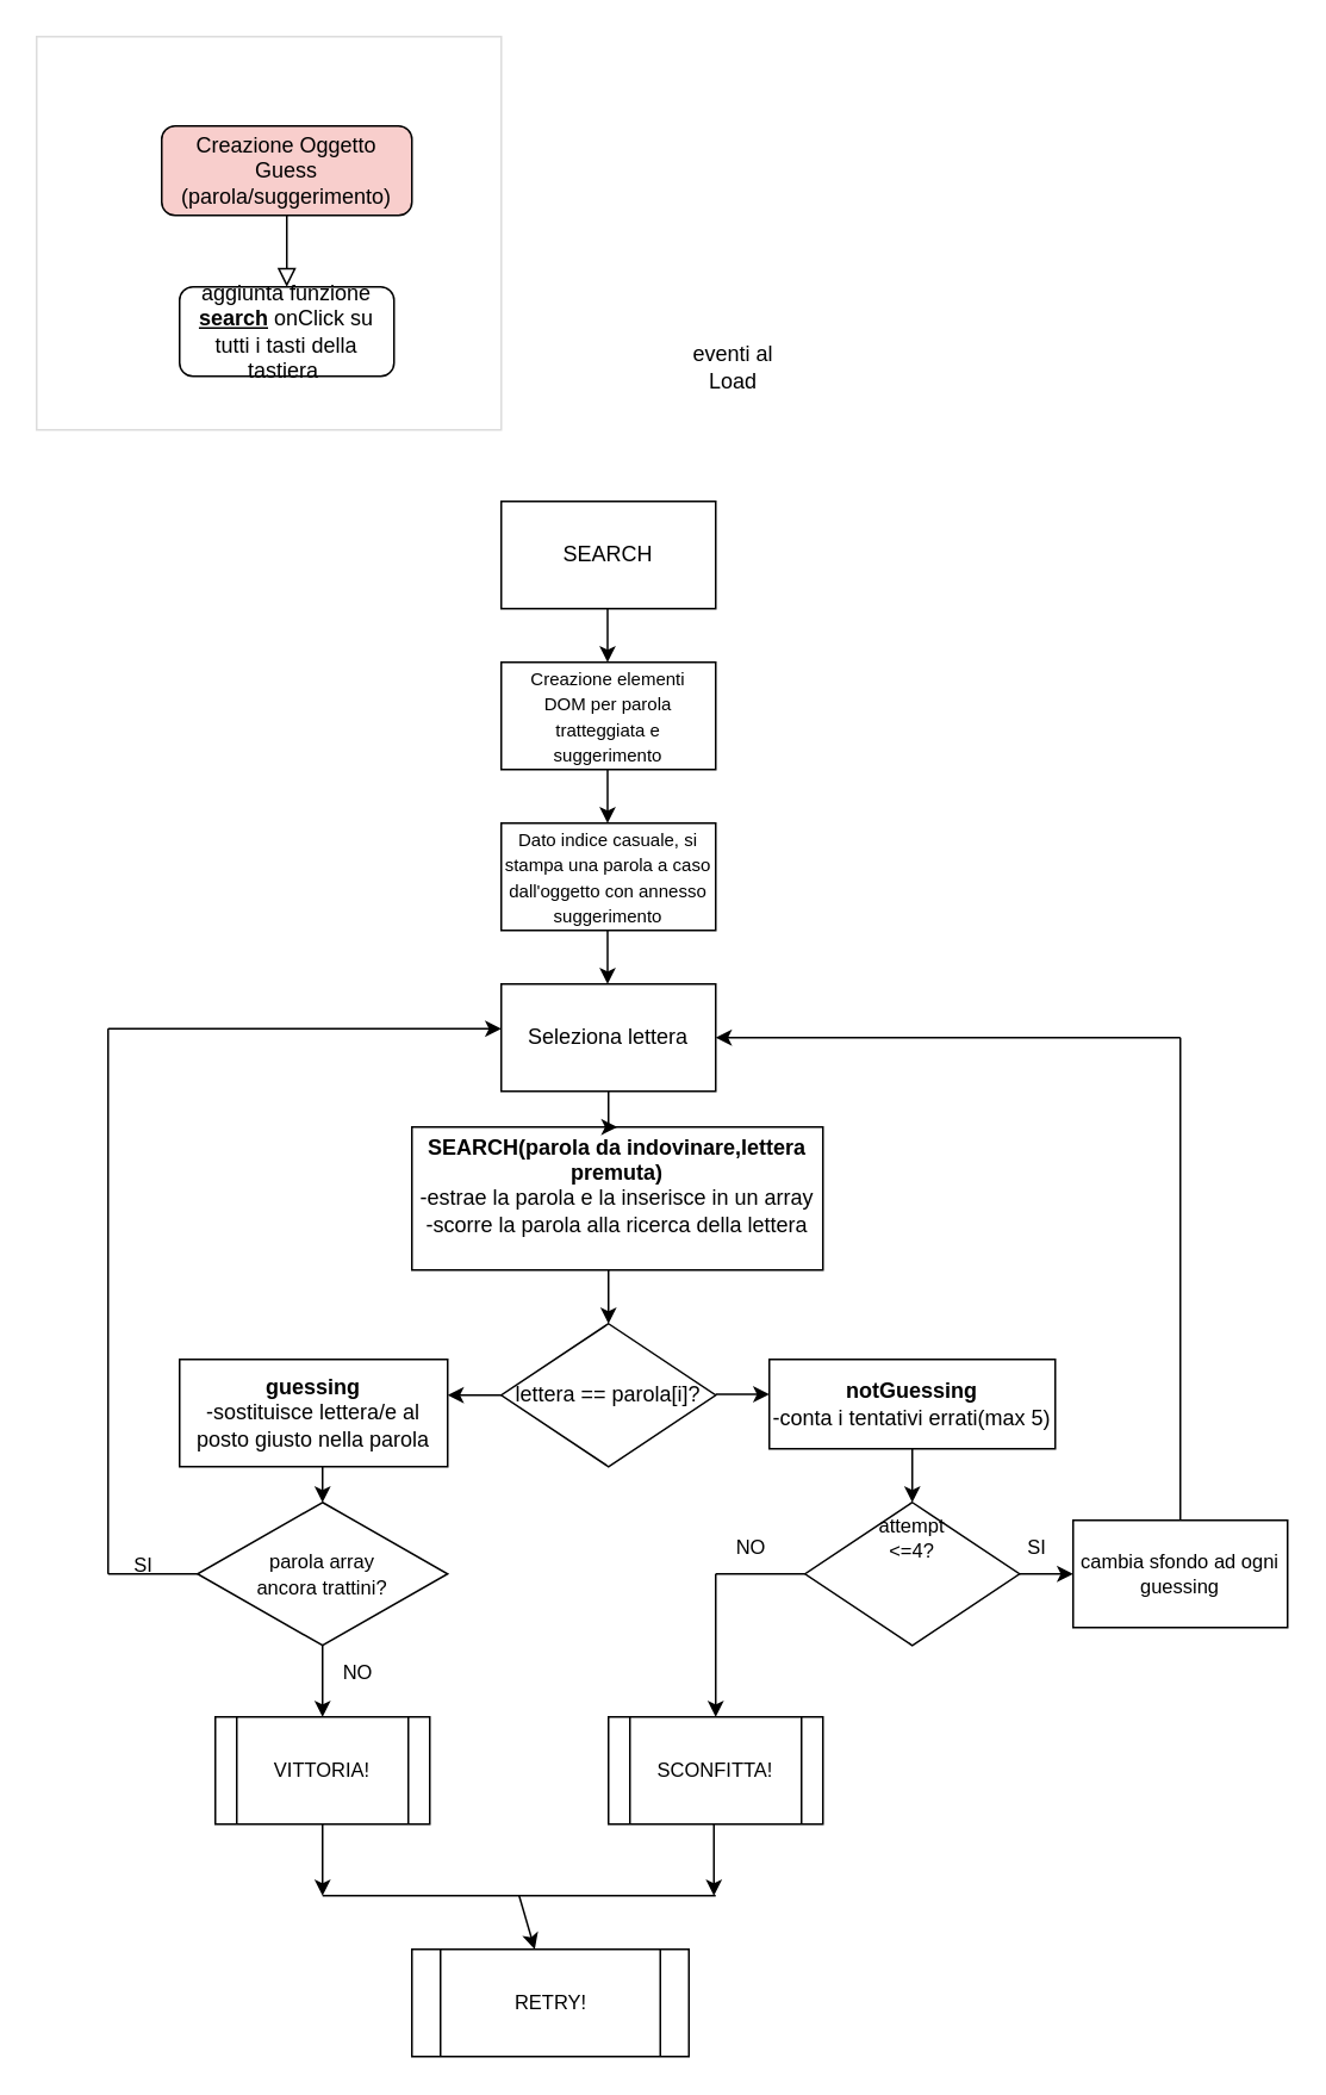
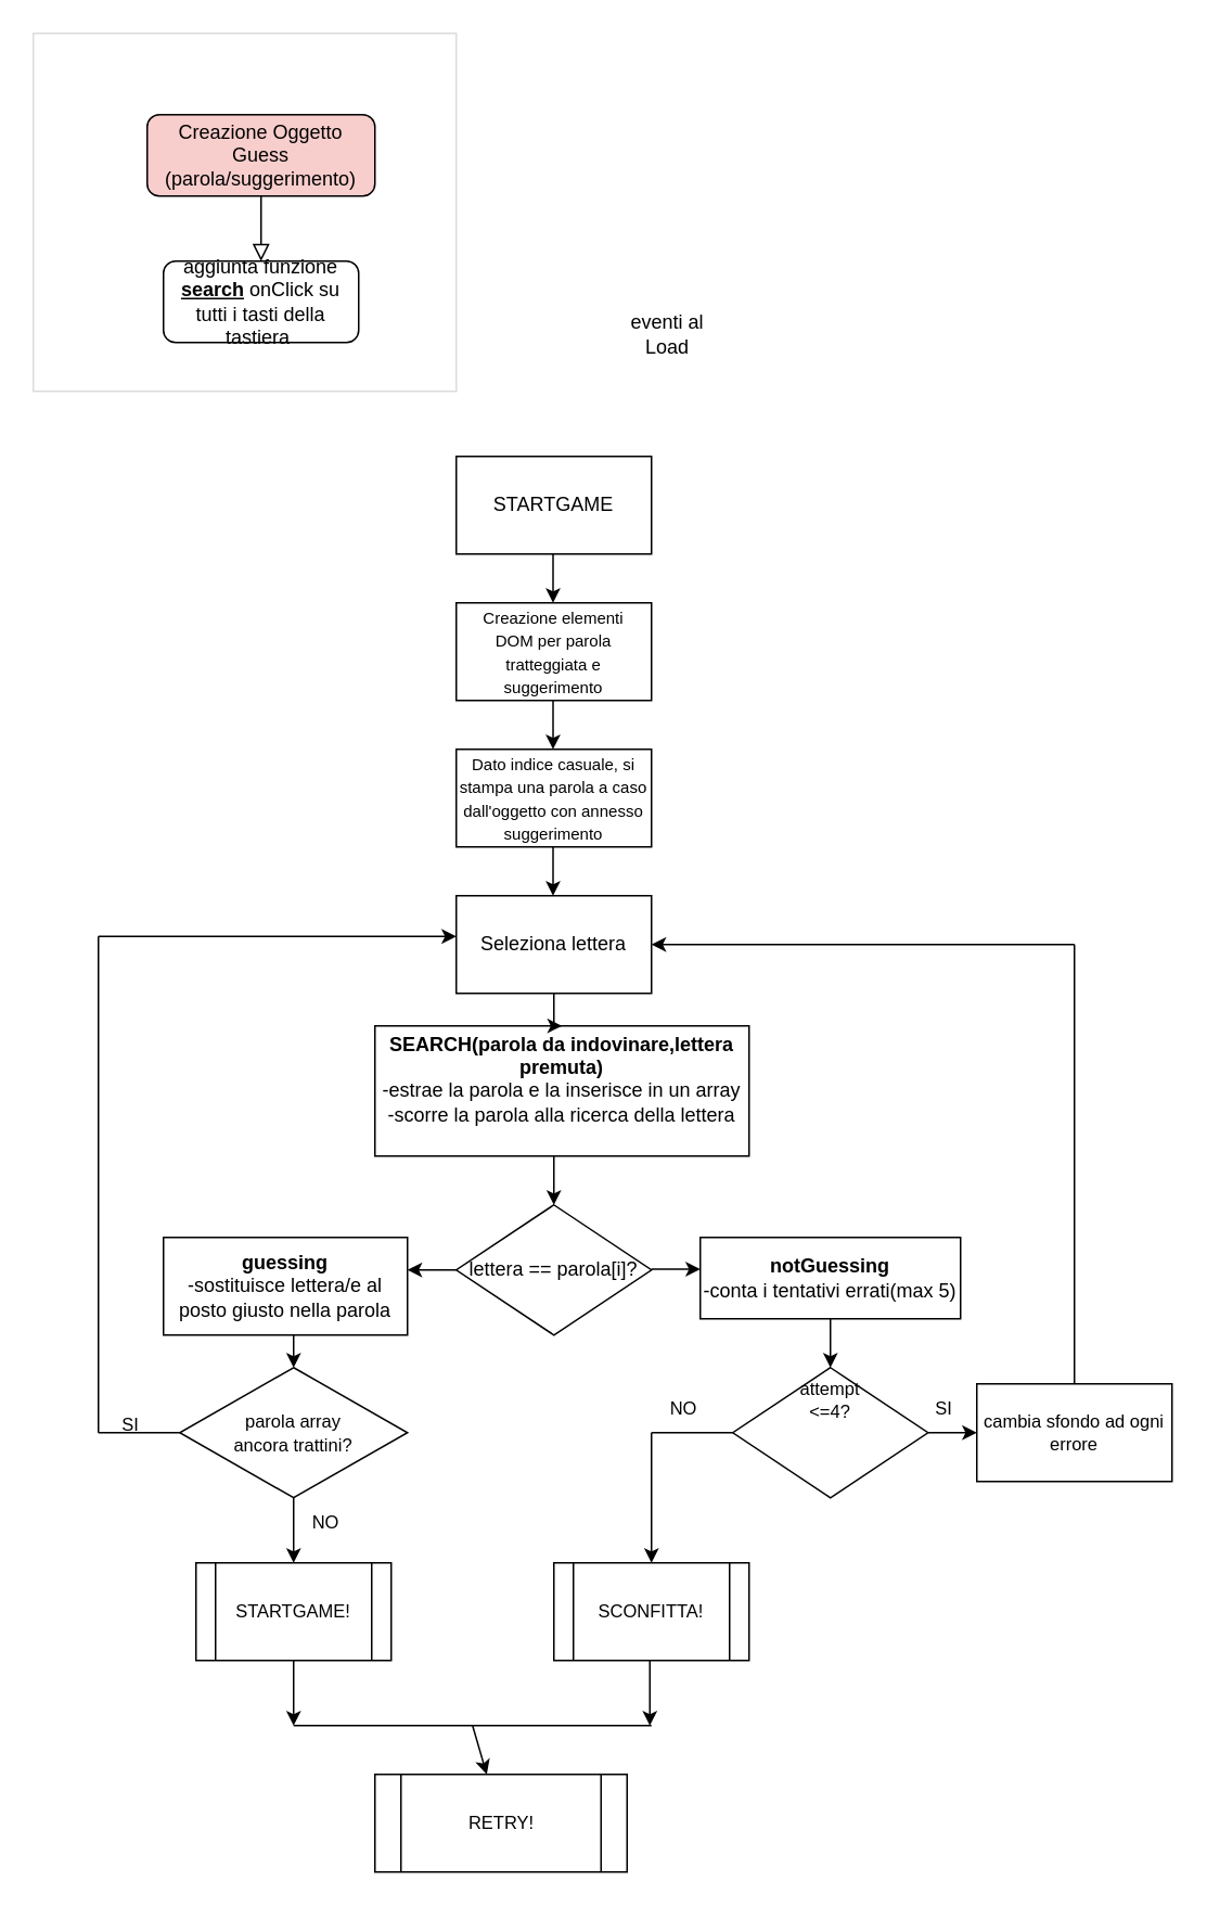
- <mxCell id="7" value="SEARCH" style="rounded=0;whiteSpace=wrap;html=1;strokeColor=#000000;fillColor=none;" vertex="1" parent="1"><mxGeometry x="280" y="280" width="120" height="60" as="geometry" /></mxCell>
+ <mxCell id="7" value="STARTGAME" style="rounded=0;whiteSpace=wrap;html=1;strokeColor=#000000;fillColor=none;" vertex="1" parent="1"><mxGeometry x="280" y="280" width="120" height="60" as="geometry" /></mxCell>
- <mxCell id="40" value="cambia sfondo ad ogni guessing" style="rounded=0;whiteSpace=wrap;html=1;fontSize=11;strokeColor=#000000;fillColor=none;" vertex="1" parent="1"><mxGeometry x="600" y="850" width="120" height="60" as="geometry" /></mxCell>
+ <mxCell id="40" value="cambia sfondo ad ogni errore" style="rounded=0;whiteSpace=wrap;html=1;fontSize=11;strokeColor=#000000;fillColor=none;" vertex="1" parent="1"><mxGeometry x="600" y="850" width="120" height="60" as="geometry" /></mxCell>
- <mxCell id="34" value="VITTORIA!" style="shape=process;whiteSpace=wrap;html=1;backgroundOutline=1;fontSize=11;strokeColor=#000000;fillColor=none;" vertex="1" parent="1"><mxGeometry x="120" y="960" width="120" height="60" as="geometry" /></mxCell>
+ <mxCell id="34" value="STARTGAME!" style="shape=process;whiteSpace=wrap;html=1;backgroundOutline=1;fontSize=11;strokeColor=#000000;fillColor=none;" vertex="1" parent="1"><mxGeometry x="120" y="960" width="120" height="60" as="geometry" /></mxCell>
